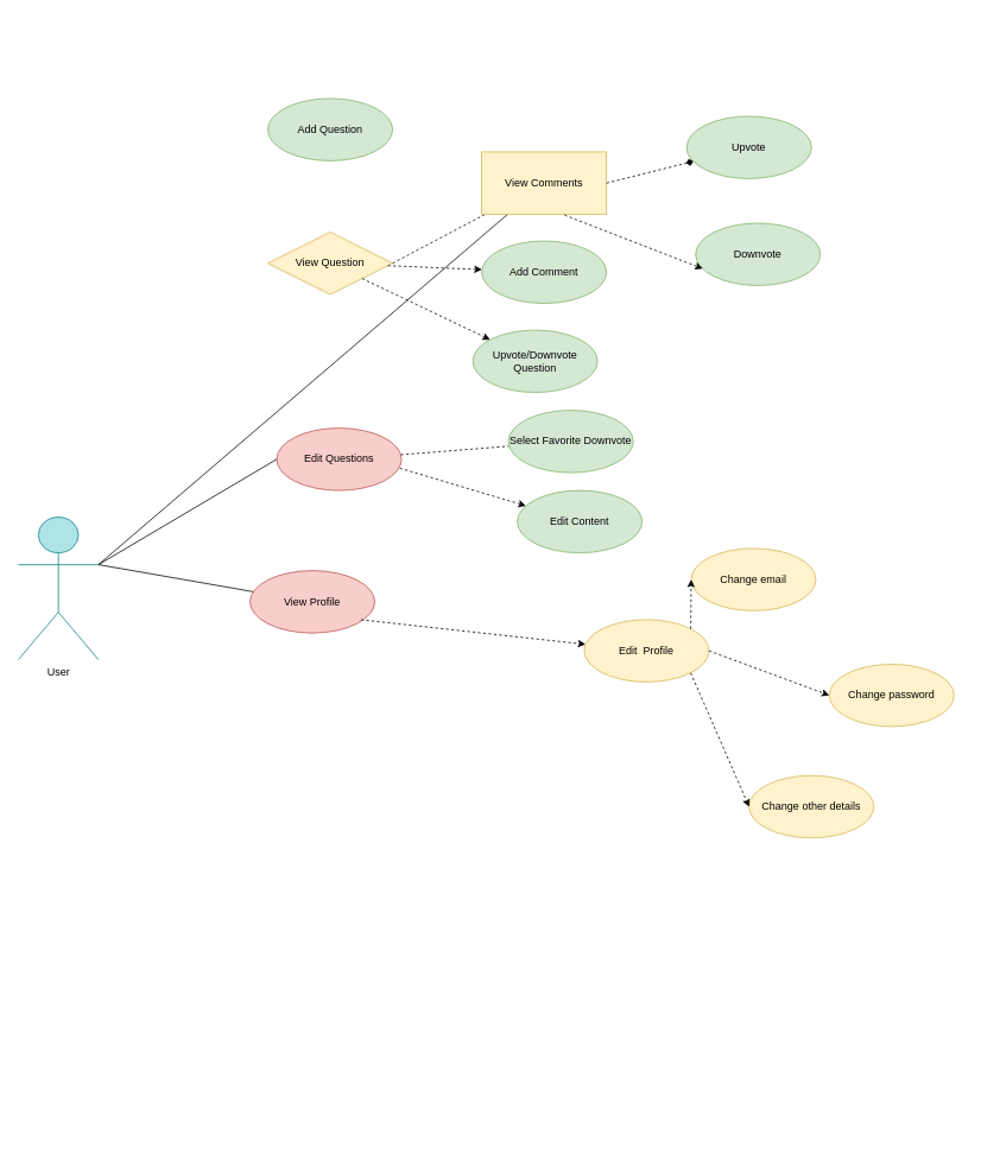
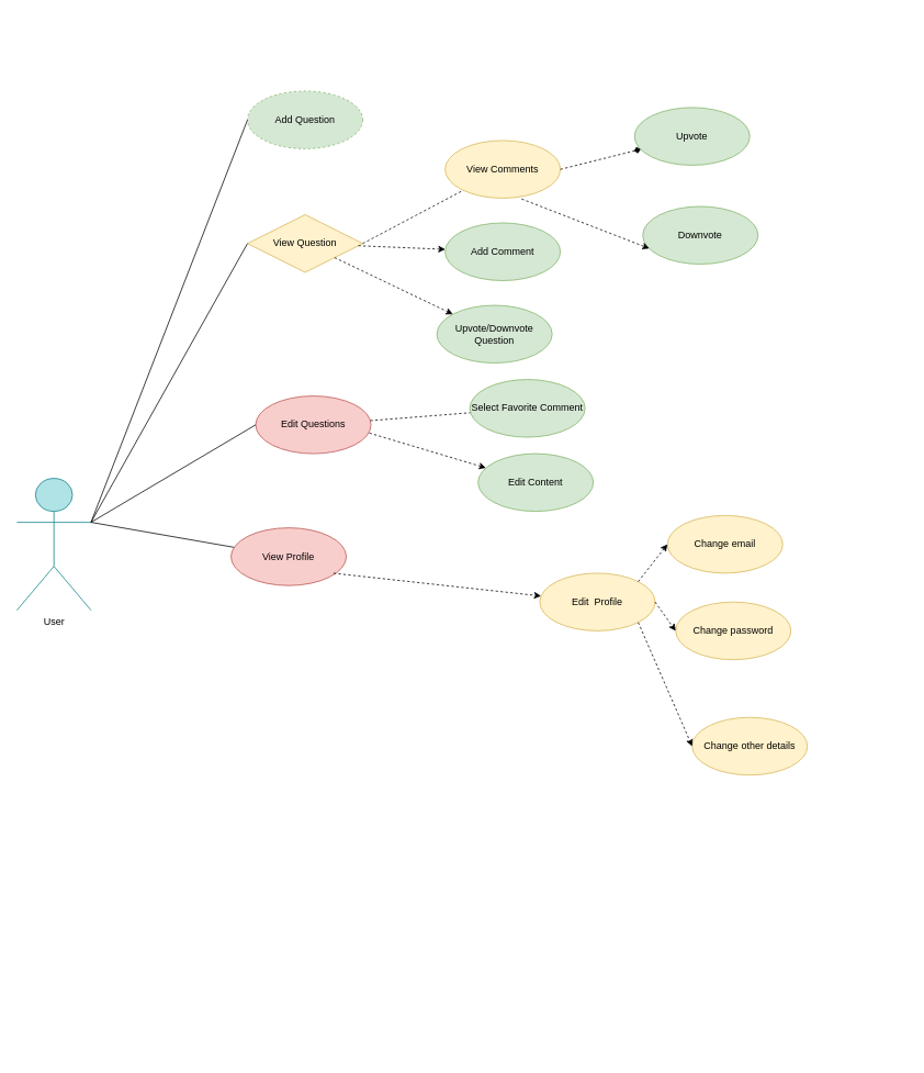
- <mxCell id="4" value="Add Question" style="ellipse;whiteSpace=wrap;html=1;fillColor=#d5e8d4;strokeColor=#82b366;" parent="1" vertex="1"><mxGeometry x="300" y="110" width="140" height="70" as="geometry" /></mxCell>
+ <mxCell id="4" value="Add Question" style="ellipse;whiteSpace=wrap;html=1;fillColor=#d5e8d4;strokeColor=#82b366;dashed=1;" parent="1" vertex="1"><mxGeometry x="300" y="110" width="140" height="70" as="geometry" /></mxCell>
- <mxCell id="19" value="View Comments" style="whiteSpace=wrap;html=1;fillColor=#fff2cc;strokeColor=#d6b656;rounded=0;" parent="1" vertex="1"><mxGeometry x="540" y="170" width="140" height="70" as="geometry" /></mxCell>
+ <mxCell id="19" value="View Comments" style="ellipse;whiteSpace=wrap;html=1;fillColor=#fff2cc;strokeColor=#d6b656;" parent="1" vertex="1"><mxGeometry x="540" y="170" width="140" height="70" as="geometry" /></mxCell>
+ <mxCell id="18" value="" style="endArrow=none;html=1;rounded=0;exitX=1;exitY=0.333;exitDx=0;exitDy=0;exitPerimeter=0;entryX=0;entryY=0.5;entryDx=0;entryDy=0;" parent="1" source="2" target="4" edge="1"><mxGeometry width="50" height="50" relative="1" as="geometry"><mxPoint x="600" y="500" as="sourcePoint" /><mxPoint x="650" y="450" as="targetPoint" /></mxGeometry></mxCell>
- <mxCell id="15" value="" style="endArrow=none;html=1;rounded=0;exitX=1;exitY=0.333;exitDx=0;exitDy=0;exitPerimeter=0;" parent="1" source="2" target="19" edge="1"><mxGeometry width="50" height="50" relative="1" as="geometry"><mxPoint x="600" y="700" as="sourcePoint" /><mxPoint x="650" y="650" as="targetPoint" /></mxGeometry></mxCell>
+ <mxCell id="15" value="" style="endArrow=none;html=1;rounded=0;entryX=0;entryY=0.5;entryDx=0;entryDy=0;exitX=1;exitY=0.333;exitDx=0;exitDy=0;exitPerimeter=0;" parent="1" source="2" target="5" edge="1"><mxGeometry width="50" height="50" relative="1" as="geometry"><mxPoint x="600" y="700" as="sourcePoint" /><mxPoint x="650" y="650" as="targetPoint" /></mxGeometry></mxCell>
- <mxCell id="27" value="Select Favorite Downvote" style="ellipse;whiteSpace=wrap;html=1;fillColor=#d5e8d4;strokeColor=#82b366;" vertex="1" parent="1"><mxGeometry x="570" y="460" width="140" height="70" as="geometry" /></mxCell>
+ <mxCell id="27" value="Select Favorite Comment" style="ellipse;whiteSpace=wrap;html=1;fillColor=#d5e8d4;strokeColor=#82b366;" vertex="1" parent="1"><mxGeometry x="570" y="460" width="140" height="70" as="geometry" /></mxCell>
- <mxCell id="9" value="Change email" style="ellipse;whiteSpace=wrap;html=1;fillColor=#fff2cc;strokeColor=#d6b656;" parent="1" vertex="1"><mxGeometry x="775" y="615" width="140" height="70" as="geometry" /></mxCell>
+ <mxCell id="9" value="Change email" style="ellipse;whiteSpace=wrap;html=1;fillColor=#fff2cc;strokeColor=#d6b656;" parent="1" vertex="1"><mxGeometry x="810" y="625" width="140" height="70" as="geometry" /></mxCell>
- <mxCell id="10" value="Change password" style="ellipse;whiteSpace=wrap;html=1;fillColor=#fff2cc;strokeColor=#d6b656;" parent="1" vertex="1"><mxGeometry x="930" y="745" width="140" height="70" as="geometry" /></mxCell>
+ <mxCell id="10" value="Change password" style="ellipse;whiteSpace=wrap;html=1;fillColor=#fff2cc;strokeColor=#d6b656;" parent="1" vertex="1"><mxGeometry x="820" y="730" width="140" height="70" as="geometry" /></mxCell>
